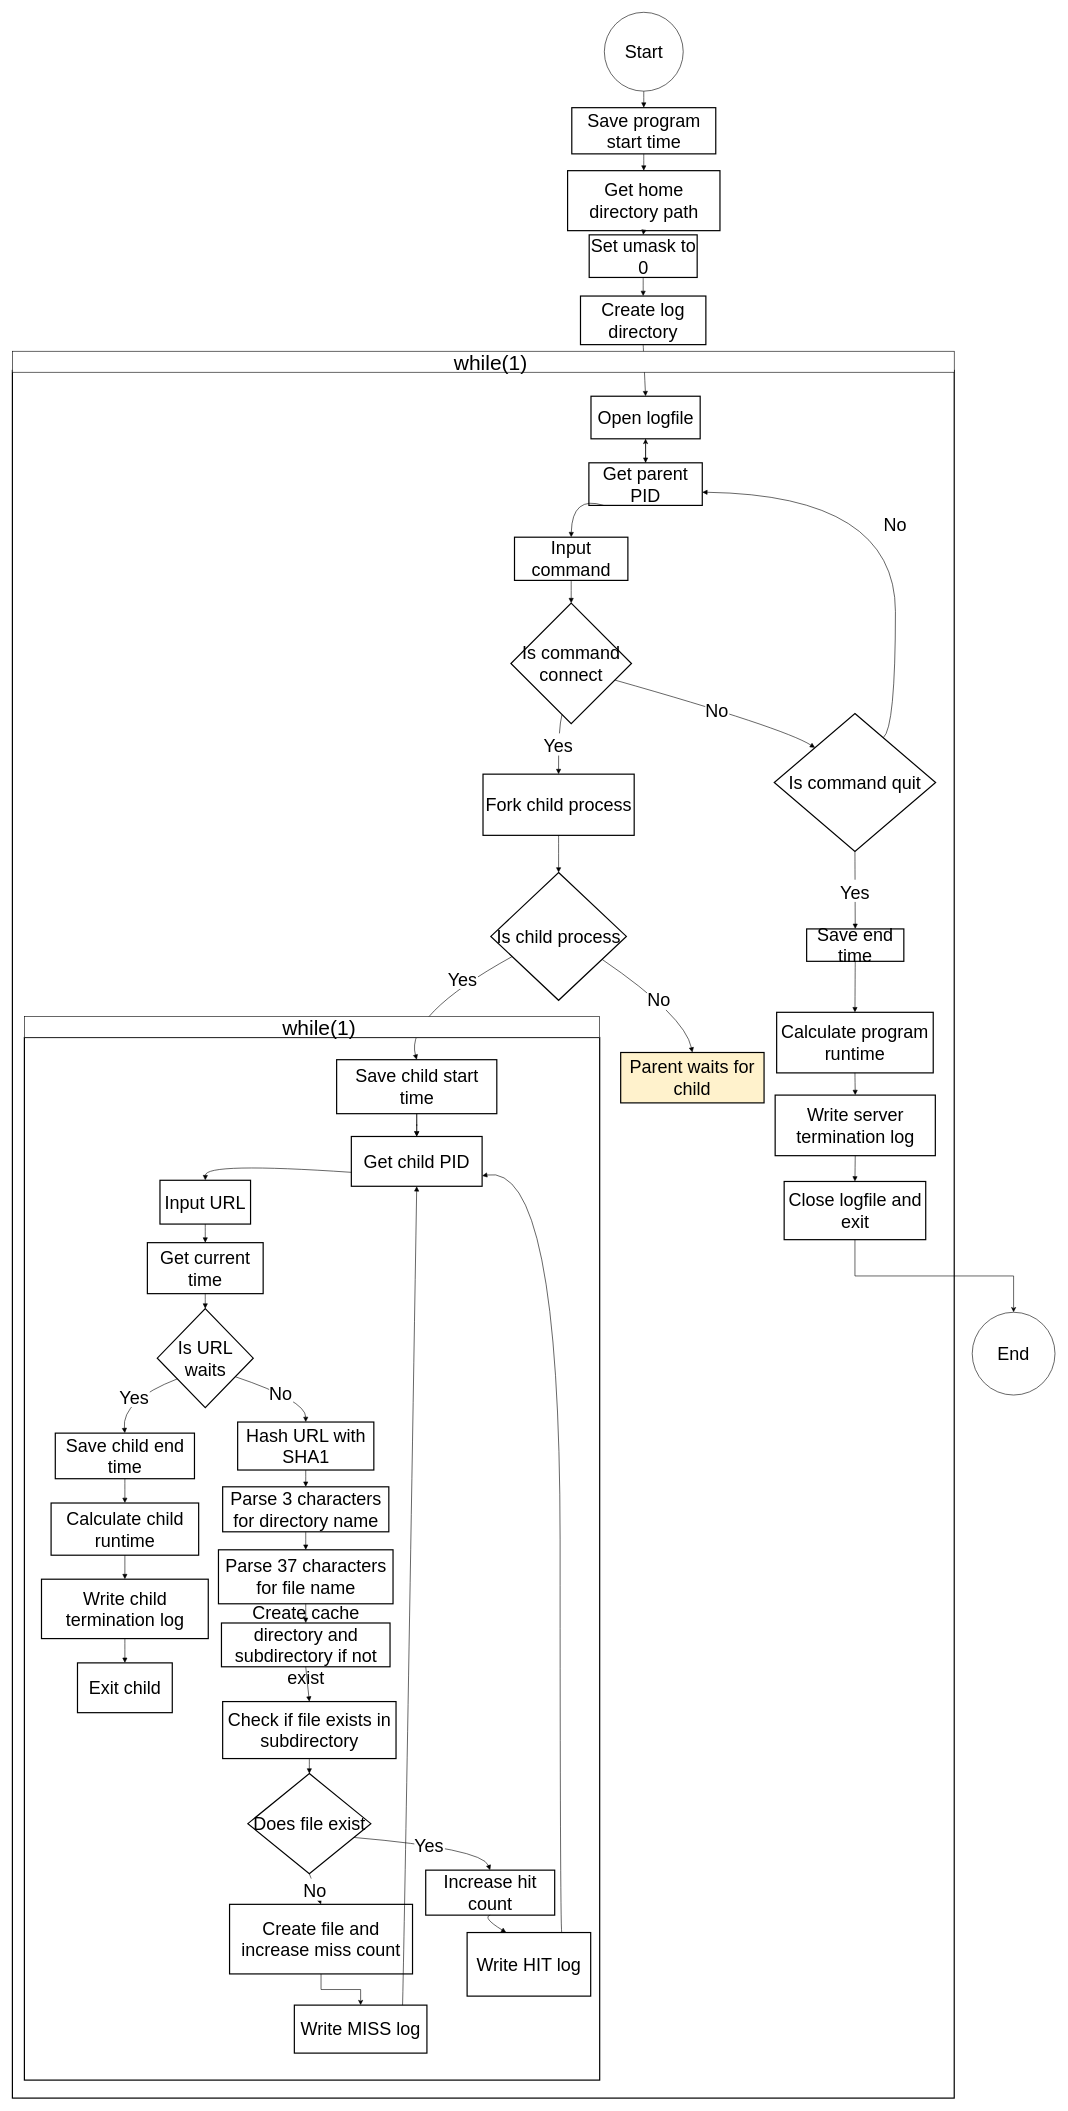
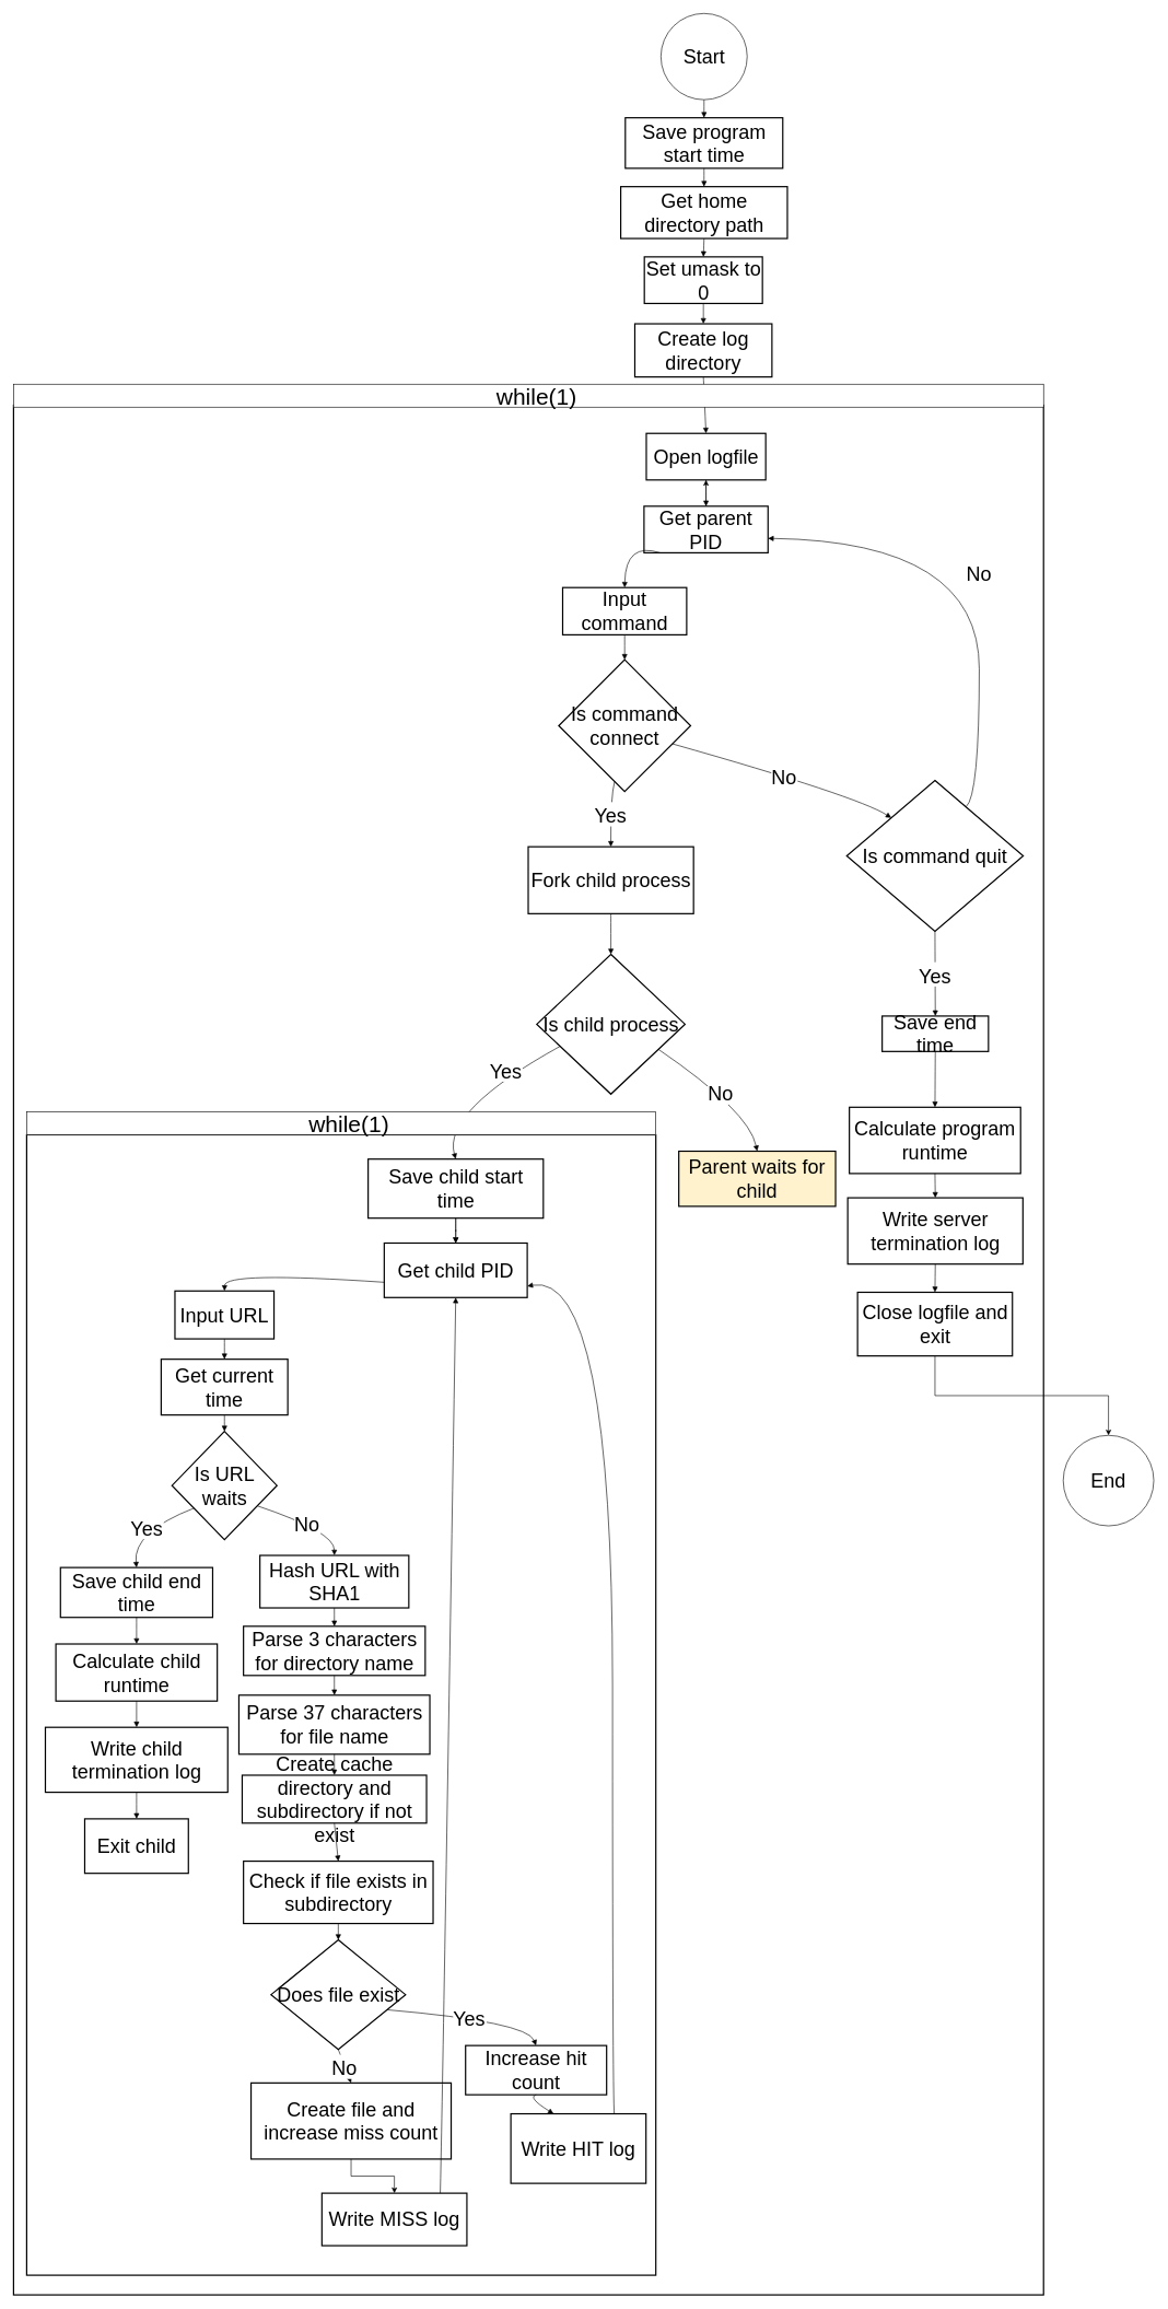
- <mxCell id="5" value="Get home directory path" style="whiteSpace=wrap;strokeWidth=2;fontSize=30;" parent="1" vertex="1"><mxGeometry x="945.5" y="284" width="254" height="100" as="geometry" /></mxCell>
+ <mxCell id="5" value="Get home directory path" style="whiteSpace=wrap;strokeWidth=2;fontSize=30;" parent="1" vertex="1"><mxGeometry x="945.5" y="284" width="254" height="79" as="geometry" /></mxCell>
